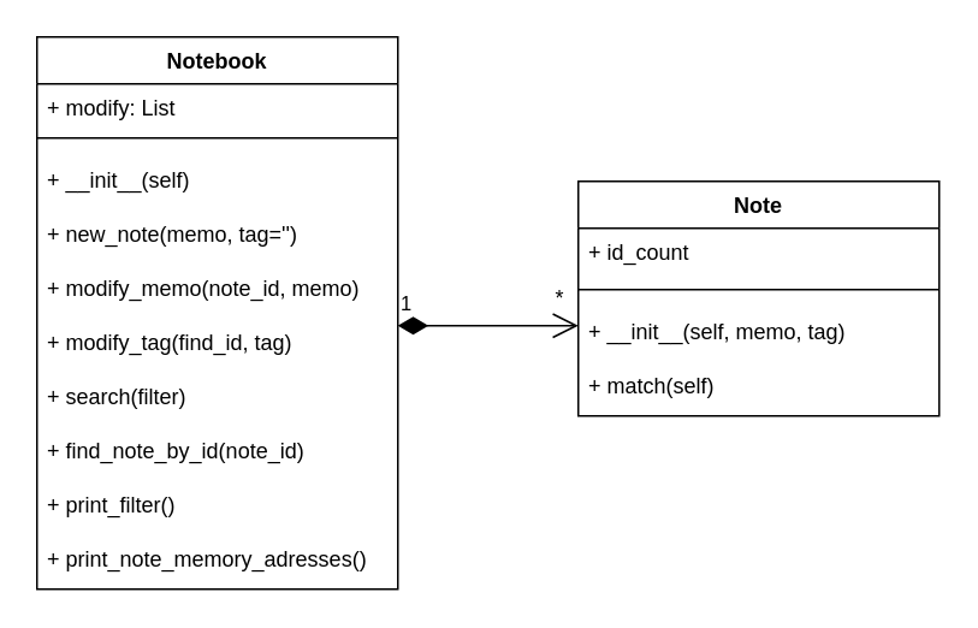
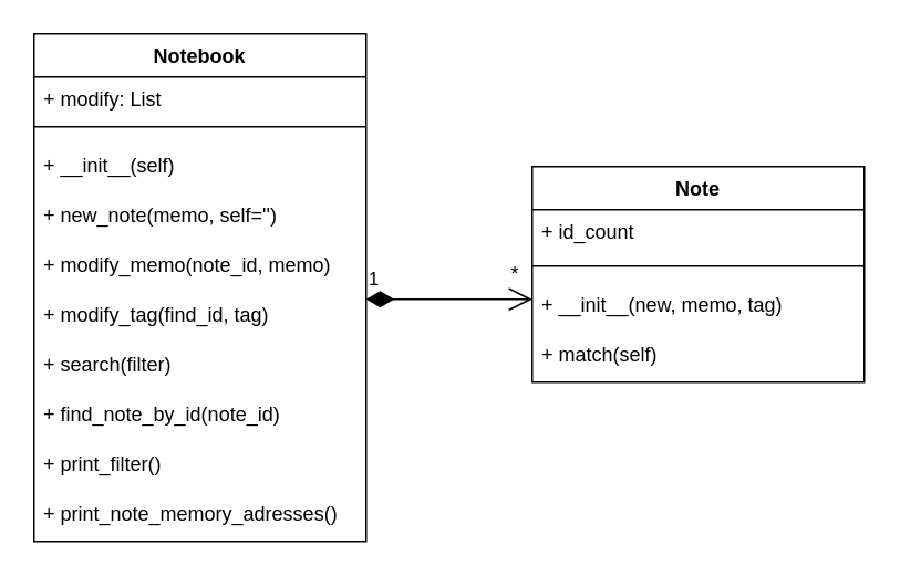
- <mxCell id="6" value="+ new_note(memo, tag='')" style="text;strokeColor=none;fillColor=none;align=left;verticalAlign=top;spacingLeft=4;spacingRight=4;overflow=hidden;rotatable=0;points=[[0,0.5],[1,0.5]];portConstraint=eastwest;fontColor=#000000;" parent="2" vertex="1"><mxGeometry y="96" width="200" height="30" as="geometry" /></mxCell>
+ <mxCell id="6" value="+ new_note(memo, self='')" style="text;strokeColor=none;fillColor=none;align=left;verticalAlign=top;spacingLeft=4;spacingRight=4;overflow=hidden;rotatable=0;points=[[0,0.5],[1,0.5]];portConstraint=eastwest;fontColor=#000000;" parent="2" vertex="1"><mxGeometry y="96" width="200" height="30" as="geometry" /></mxCell>
- <mxCell id="16" value="+ __init__(self, memo, tag)&#10;" style="text;strokeColor=none;fillColor=none;align=left;verticalAlign=top;spacingLeft=4;spacingRight=4;overflow=hidden;rotatable=0;points=[[0,0.5],[1,0.5]];portConstraint=eastwest;fontColor=#000000;" parent="13" vertex="1"><mxGeometry y="70" width="200" height="30" as="geometry" /></mxCell>
+ <mxCell id="16" value="+ __init__(new, memo, tag)&#10;" style="text;strokeColor=none;fillColor=none;align=left;verticalAlign=top;spacingLeft=4;spacingRight=4;overflow=hidden;rotatable=0;points=[[0,0.5],[1,0.5]];portConstraint=eastwest;fontColor=#000000;" parent="13" vertex="1"><mxGeometry y="70" width="200" height="30" as="geometry" /></mxCell>
